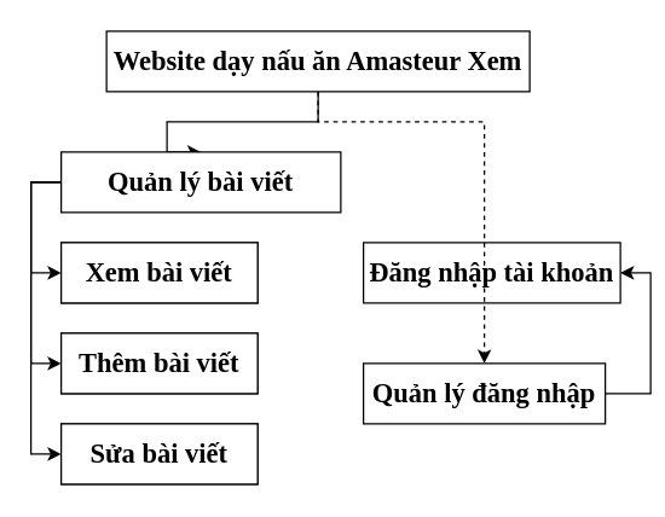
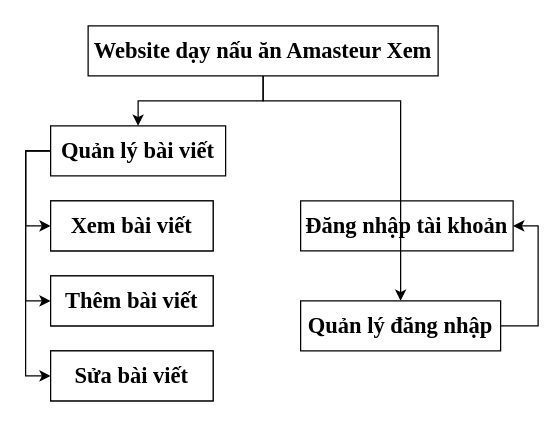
- <mxCell id="14" style="edgeStyle=orthogonalEdgeStyle;rounded=0;orthogonalLoop=1;jettySize=auto;html=1;exitX=0.5;exitY=1;exitDx=0;exitDy=0;fontFamily=Times New Roman;fontSize=18;entryX=0.5;entryY=0;entryDx=0;entryDy=0;dashed=1;" edge="1" parent="1" source="3" target="12"><mxGeometry relative="1" as="geometry"><mxPoint x="120" y="110" as="targetPoint" /><mxPoint x="220" y="70" as="sourcePoint" /><Array as="points"><mxPoint x="210" y="80" /><mxPoint x="320" y="80" /></Array></mxGeometry></mxCell>
+ <mxCell id="14" style="edgeStyle=orthogonalEdgeStyle;rounded=0;orthogonalLoop=1;jettySize=auto;html=1;exitX=0.5;exitY=1;exitDx=0;exitDy=0;fontFamily=Times New Roman;fontSize=18;entryX=0.5;entryY=0;entryDx=0;entryDy=0;" edge="1" parent="1" source="3" target="12"><mxGeometry relative="1" as="geometry"><mxPoint x="120" y="110" as="targetPoint" /><mxPoint x="220" y="70" as="sourcePoint" /><Array as="points"><mxPoint x="210" y="80" /><mxPoint x="320" y="80" /></Array></mxGeometry></mxCell>
- <mxCell id="5" value="Quản lý bài viết" style="rounded=0;whiteSpace=wrap;html=1;fontFamily=Times New Roman;fontStyle=1;fontSize=18;" vertex="1" parent="1"><mxGeometry x="40" y="100" width="185" height="40" as="geometry" /></mxCell>
+ <mxCell id="5" value="Quản lý bài viết" style="rounded=0;whiteSpace=wrap;html=1;fontFamily=Times New Roman;fontStyle=1;fontSize=18;" vertex="1" parent="1"><mxGeometry x="40" y="100" width="140" height="40" as="geometry" /></mxCell>
